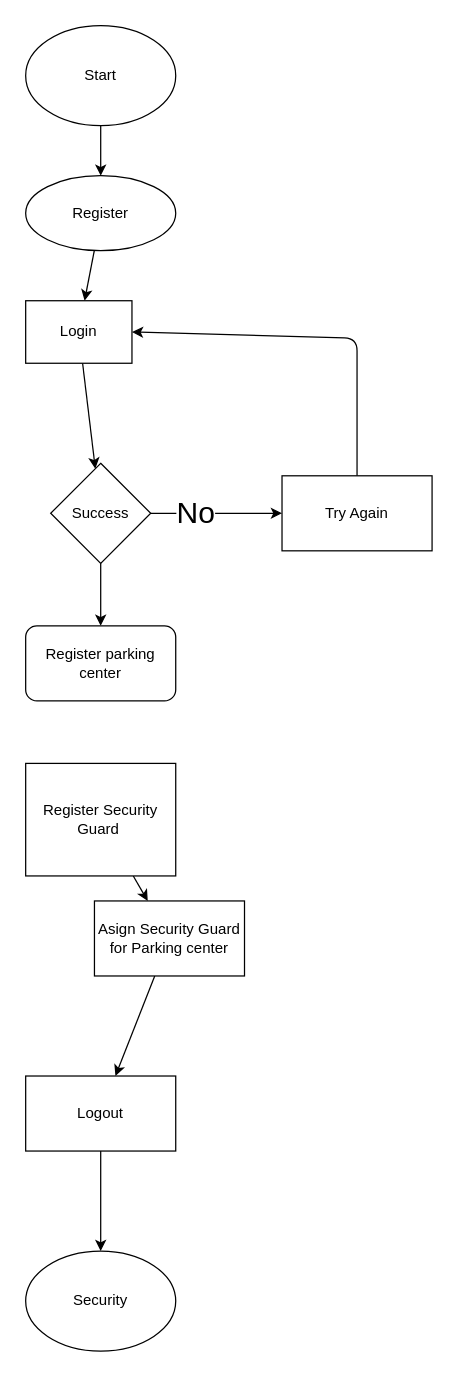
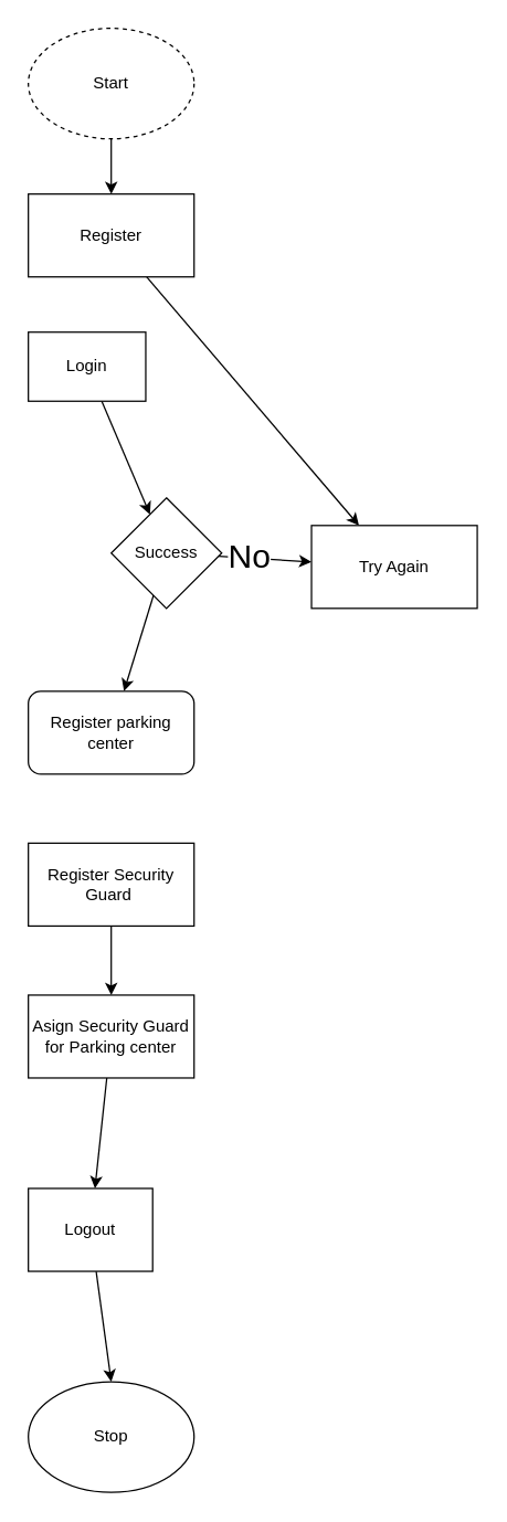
- <mxCell id="3" value="&lt;font style=&quot;font-size: 12px;&quot;&gt;Start&lt;/font&gt;" style="ellipse;whiteSpace=wrap;html=1;" vertex="1" parent="1"><mxGeometry x="20" y="20" width="120" height="80" as="geometry" /></mxCell>
+ <mxCell id="3" value="&lt;font style=&quot;font-size: 12px;&quot;&gt;Start&lt;/font&gt;" style="ellipse;whiteSpace=wrap;html=1;dashed=1;" vertex="1" parent="1"><mxGeometry x="20" y="20" width="120" height="80" as="geometry" /></mxCell>
- <mxCell id="5" value="Register" style="ellipse;whiteSpace=wrap;html=1;" vertex="1" parent="1"><mxGeometry x="20" y="140" width="120" height="60" as="geometry" /></mxCell>
+ <mxCell id="5" value="Register" style="whiteSpace=wrap;html=1;" vertex="1" parent="1"><mxGeometry x="20" y="140" width="120" height="60" as="geometry" /></mxCell>
- <mxCell id="4" value="" style="edgeStyle=none;html=1;fontSize=24;" edge="1" parent="1" source="5" target="7"><mxGeometry relative="1" as="geometry" /></mxCell>
+ <mxCell id="4" value="" style="edgeStyle=none;html=1;fontSize=24;" edge="1" parent="1" source="5" target="13"><mxGeometry relative="1" as="geometry" /></mxCell>
- <mxCell id="12" style="edgeStyle=none;html=1;entryX=1;entryY=0.5;entryDx=0;entryDy=0;fontSize=24;" edge="1" parent="1" source="13" target="7"><mxGeometry relative="1" as="geometry"><Array as="points"><mxPoint x="285" y="270" /></Array></mxGeometry></mxCell>
- <mxCell id="11" value="Success" style="rhombus;whiteSpace=wrap;html=1;" vertex="1" parent="1"><mxGeometry x="40" y="370" width="80" height="80" as="geometry" /></mxCell>
+ <mxCell id="11" value="Success" style="rhombus;whiteSpace=wrap;html=1;" vertex="1" parent="1"><mxGeometry x="80" y="360" width="80" height="80" as="geometry" /></mxCell>
- <mxCell id="16" value="Register&amp;nbsp;Security Guard&amp;nbsp;" style="whiteSpace=wrap;html=1;" vertex="1" parent="1"><mxGeometry x="20" y="610" width="120" height="90" as="geometry" /></mxCell>
+ <mxCell id="16" value="Register&amp;nbsp;Security Guard&amp;nbsp;" style="whiteSpace=wrap;html=1;" vertex="1" parent="1"><mxGeometry x="20" y="610" width="120" height="60" as="geometry" /></mxCell>
- <mxCell id="18" value="Asign Security Guard for Parking center" style="whiteSpace=wrap;html=1;" vertex="1" parent="1"><mxGeometry x="75" y="720" width="120" height="60" as="geometry" /></mxCell>
+ <mxCell id="18" value="Asign Security Guard for Parking center" style="whiteSpace=wrap;html=1;" vertex="1" parent="1"><mxGeometry x="20" y="720" width="120" height="60" as="geometry" /></mxCell>
- <mxCell id="20" value="Logout" style="whiteSpace=wrap;html=1;" vertex="1" parent="1"><mxGeometry x="20" y="860" width="120" height="60" as="geometry" /></mxCell>
+ <mxCell id="20" value="Logout" style="whiteSpace=wrap;html=1;" vertex="1" parent="1"><mxGeometry x="20" y="860" width="90" height="60" as="geometry" /></mxCell>
- <mxCell id="21" value="Security" style="ellipse;whiteSpace=wrap;html=1;" vertex="1" parent="1"><mxGeometry x="20" y="1000" width="120" height="80" as="geometry" /></mxCell>
+ <mxCell id="21" value="Stop" style="ellipse;whiteSpace=wrap;html=1;" vertex="1" parent="1"><mxGeometry x="20" y="1000" width="120" height="80" as="geometry" /></mxCell>
